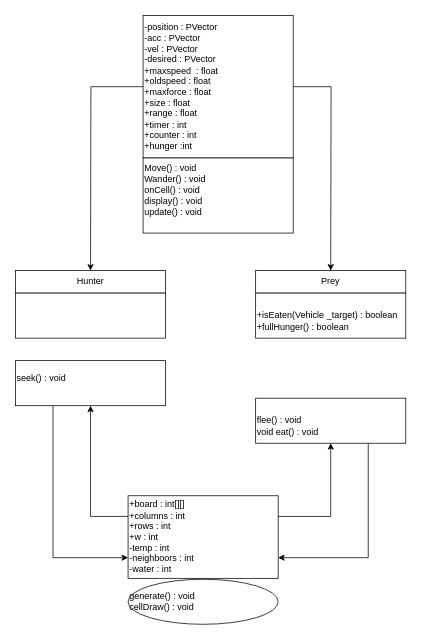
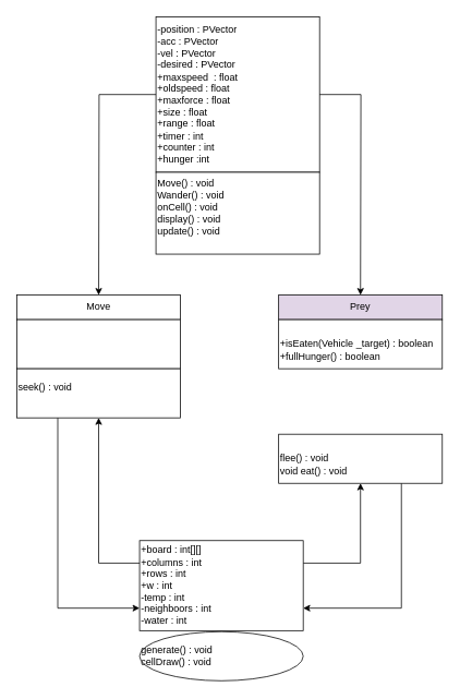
- <mxCell id="5" value="Hunter" style="rounded=0;whiteSpace=wrap;html=1;labelBackgroundColor=none;" vertex="1" parent="1"><mxGeometry x="20" y="360" width="200" height="30" as="geometry" /></mxCell>
+ <mxCell id="5" value="Move" style="rounded=0;whiteSpace=wrap;html=1;labelBackgroundColor=none;" vertex="1" parent="1"><mxGeometry x="20" y="360" width="200" height="30" as="geometry" /></mxCell>
- <mxCell id="10" value="Prey" style="rounded=0;whiteSpace=wrap;html=1;labelBackgroundColor=none;" vertex="1" parent="1"><mxGeometry x="340" y="360" width="200" height="30" as="geometry" /></mxCell>
+ <mxCell id="10" value="Prey" style="rounded=0;whiteSpace=wrap;html=1;labelBackgroundColor=none;fillColor=#e1d5e7;" vertex="1" parent="1"><mxGeometry x="340" y="360" width="200" height="30" as="geometry" /></mxCell>
- <mxCell id="8" value="&lt;div&gt;seek() : void&lt;/div&gt;&lt;div&gt;&lt;br&gt;&lt;/div&gt;" style="rounded=0;html=1;align=left;whiteSpace=wrap;spacingTop=0;spacing=2;spacingRight=0;spacingLeft=0;labelBackgroundColor=none;" vertex="1" parent="1"><mxGeometry x="20" y="480" width="200" height="60" as="geometry" /></mxCell>
+ <mxCell id="8" value="&lt;div&gt;seek() : void&lt;/div&gt;&lt;div&gt;&lt;br&gt;&lt;/div&gt;" style="rounded=0;html=1;align=left;whiteSpace=wrap;spacingTop=0;spacing=2;spacingRight=0;spacingLeft=0;labelBackgroundColor=none;" vertex="1" parent="1"><mxGeometry x="20" y="450" width="200" height="60" as="geometry" /></mxCell>
